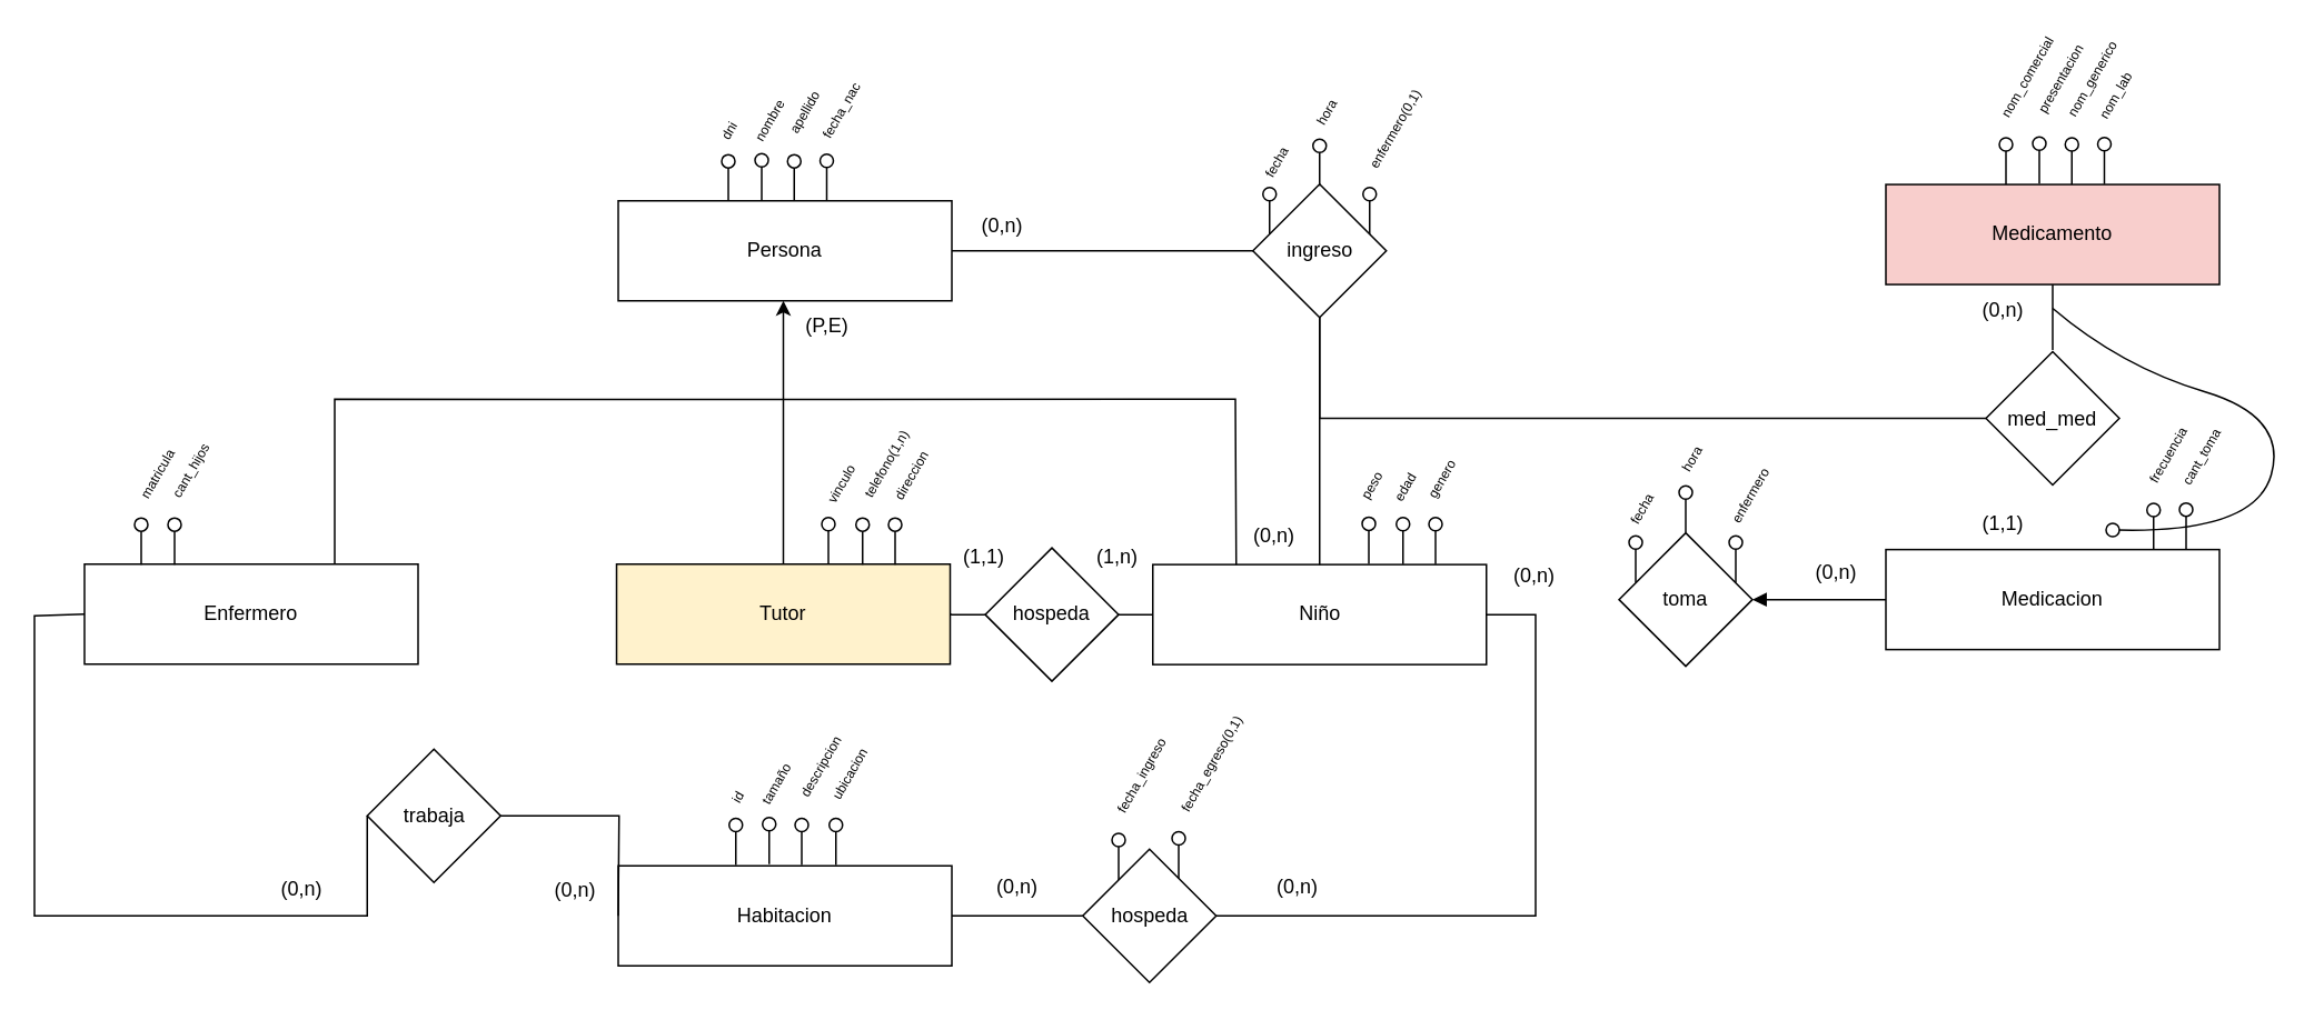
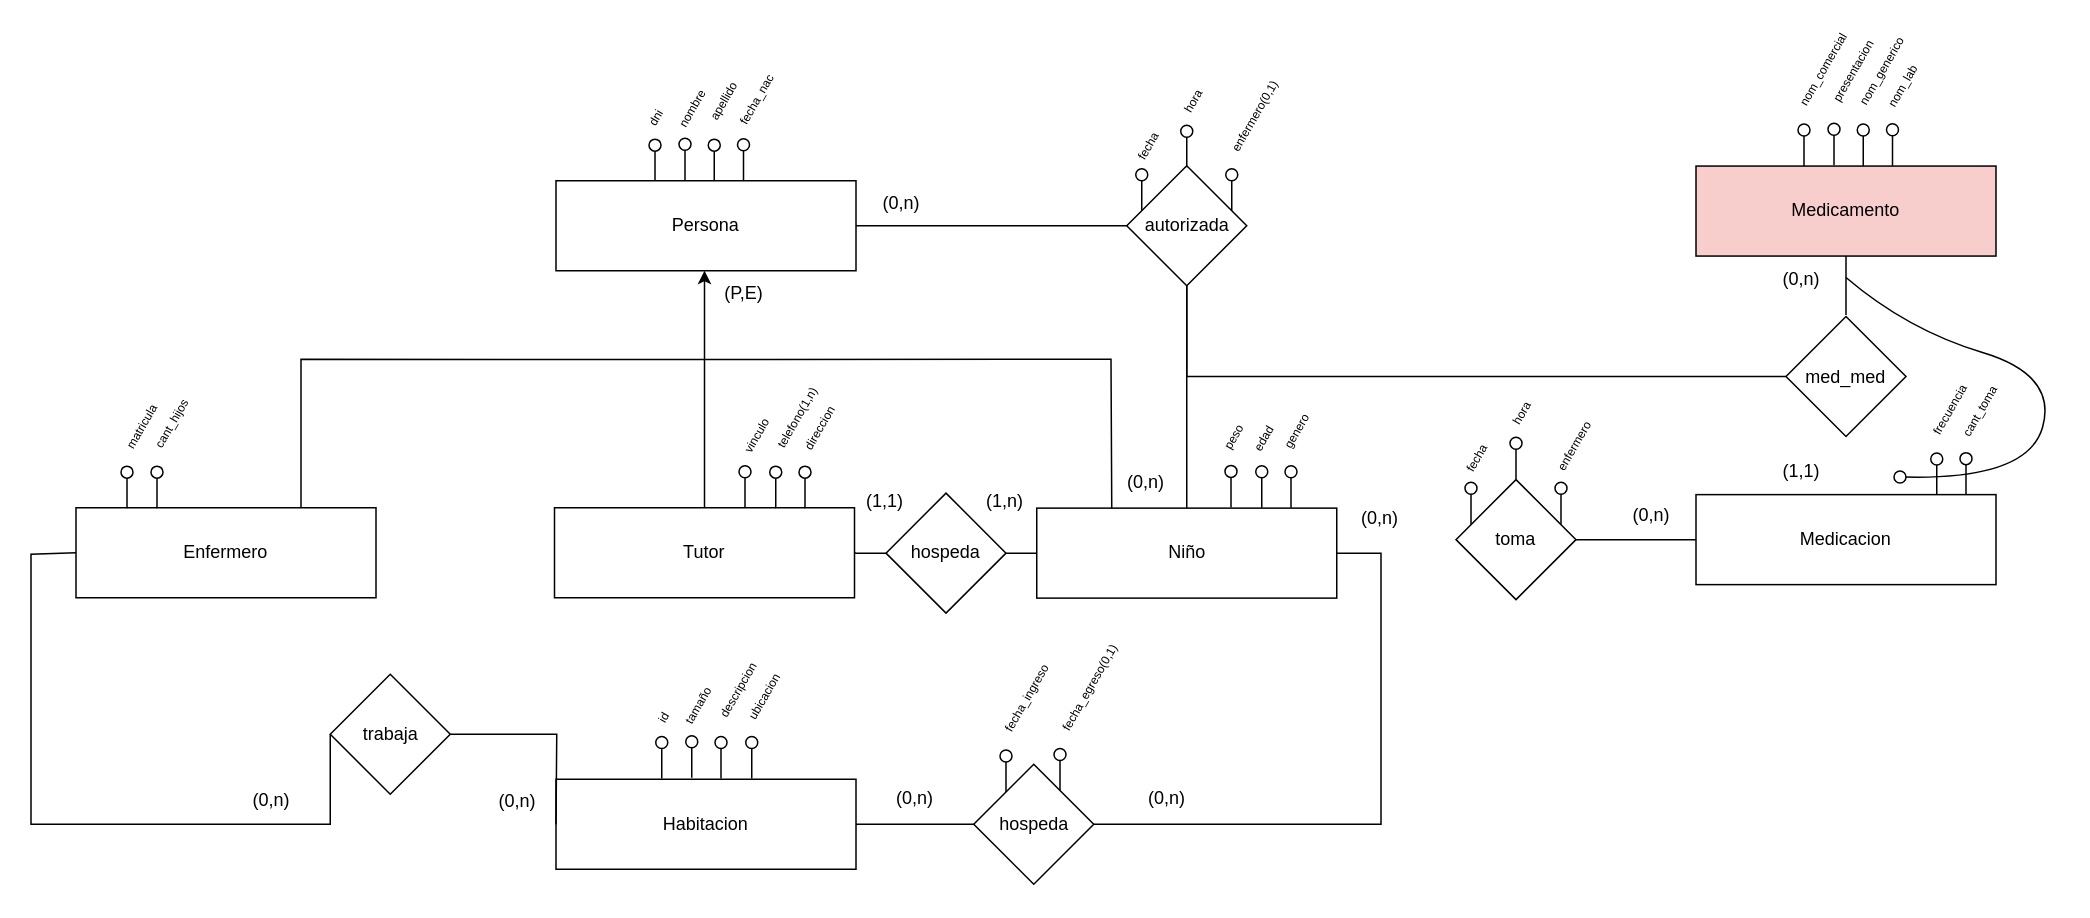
- <mxCell id="125" value="ingreso" style="rhombus;whiteSpace=wrap;html=1;" parent="1" vertex="1"><mxGeometry x="750.5" y="100" width="80" height="80" as="geometry" /></mxCell>
+ <mxCell id="125" value="autorizada" style="rhombus;whiteSpace=wrap;html=1;" parent="1" vertex="1"><mxGeometry x="750.5" y="100" width="80" height="80" as="geometry" /></mxCell>
- <mxCell id="136" value="" style="edgeStyle=orthogonalEdgeStyle;rounded=0;orthogonalLoop=1;jettySize=auto;html=1;entryX=1;entryY=0.5;entryDx=0;entryDy=0;endArrow=block;startFill=0;" parent="1" source="90" target="137" edge="1"><mxGeometry relative="1" as="geometry"><mxPoint x="1130" y="349" as="sourcePoint" /><mxPoint x="891" y="349" as="targetPoint" /></mxGeometry></mxCell>
+ <mxCell id="136" value="" style="edgeStyle=orthogonalEdgeStyle;rounded=0;orthogonalLoop=1;jettySize=auto;html=1;entryX=1;entryY=0.5;entryDx=0;entryDy=0;endArrow=none;startFill=0;" parent="1" source="90" target="137" edge="1"><mxGeometry relative="1" as="geometry"><mxPoint x="1130" y="349" as="sourcePoint" /><mxPoint x="891" y="349" as="targetPoint" /></mxGeometry></mxCell>
- <mxCell id="106" value="Tutor" style="rounded=0;whiteSpace=wrap;html=1;fillColor=#fff2cc;" parent="1" vertex="1"><mxGeometry x="369" y="328" width="200" height="60" as="geometry" /></mxCell>
+ <mxCell id="106" value="Tutor" style="rounded=0;whiteSpace=wrap;html=1;" parent="1" vertex="1"><mxGeometry x="369" y="328" width="200" height="60" as="geometry" /></mxCell>
